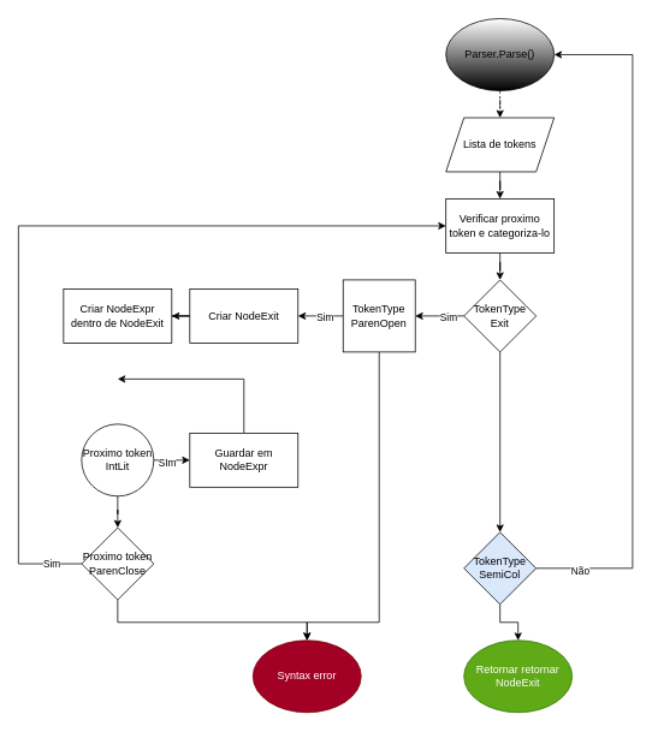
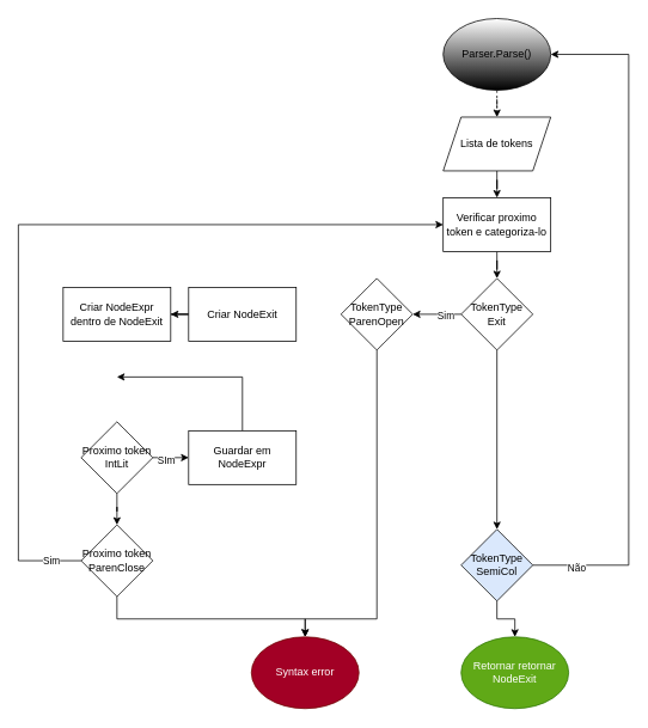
- <mxCell id="18" style="edgeStyle=orthogonalEdgeStyle;rounded=0;orthogonalLoop=1;jettySize=auto;html=1;exitX=0;exitY=0.5;exitDx=0;exitDy=0;entryX=1;entryY=0.5;entryDx=0;entryDy=0;" edge="1" parent="1" source="20" target="11"><mxGeometry relative="1" as="geometry" /></mxCell>
- <mxCell id="19" value="Sim" style="edgeLabel;html=1;align=center;verticalAlign=middle;resizable=0;points=[];" vertex="1" connectable="0" parent="18"><mxGeometry x="-0.144" y="1" relative="1" as="geometry"><mxPoint as="offset" /></mxGeometry></mxCell>
- <mxCell id="20" value="TokenType&lt;div&gt;ParenOpen&lt;/div&gt;" style="whiteSpace=wrap;html=1;rounded=0;" vertex="1" parent="1"><mxGeometry x="380" y="310" width="80" height="80" as="geometry" /></mxCell>
+ <mxCell id="20" value="TokenType&lt;div&gt;ParenOpen&lt;/div&gt;" style="rhombus;whiteSpace=wrap;html=1;rounded=0;" vertex="1" parent="1"><mxGeometry x="380" y="310" width="80" height="80" as="geometry" /></mxCell>
- <mxCell id="24" value="Proximo token&lt;div&gt;IntLit&lt;/div&gt;" style="ellipse;whiteSpace=wrap;html=1;" vertex="1" parent="1"><mxGeometry x="90" y="470" width="80" height="80" as="geometry" /></mxCell>
+ <mxCell id="24" value="Proximo token&lt;div&gt;IntLit&lt;/div&gt;" style="rhombus;whiteSpace=wrap;html=1;rounded=0;" vertex="1" parent="1"><mxGeometry x="90" y="470" width="80" height="80" as="geometry" /></mxCell>
